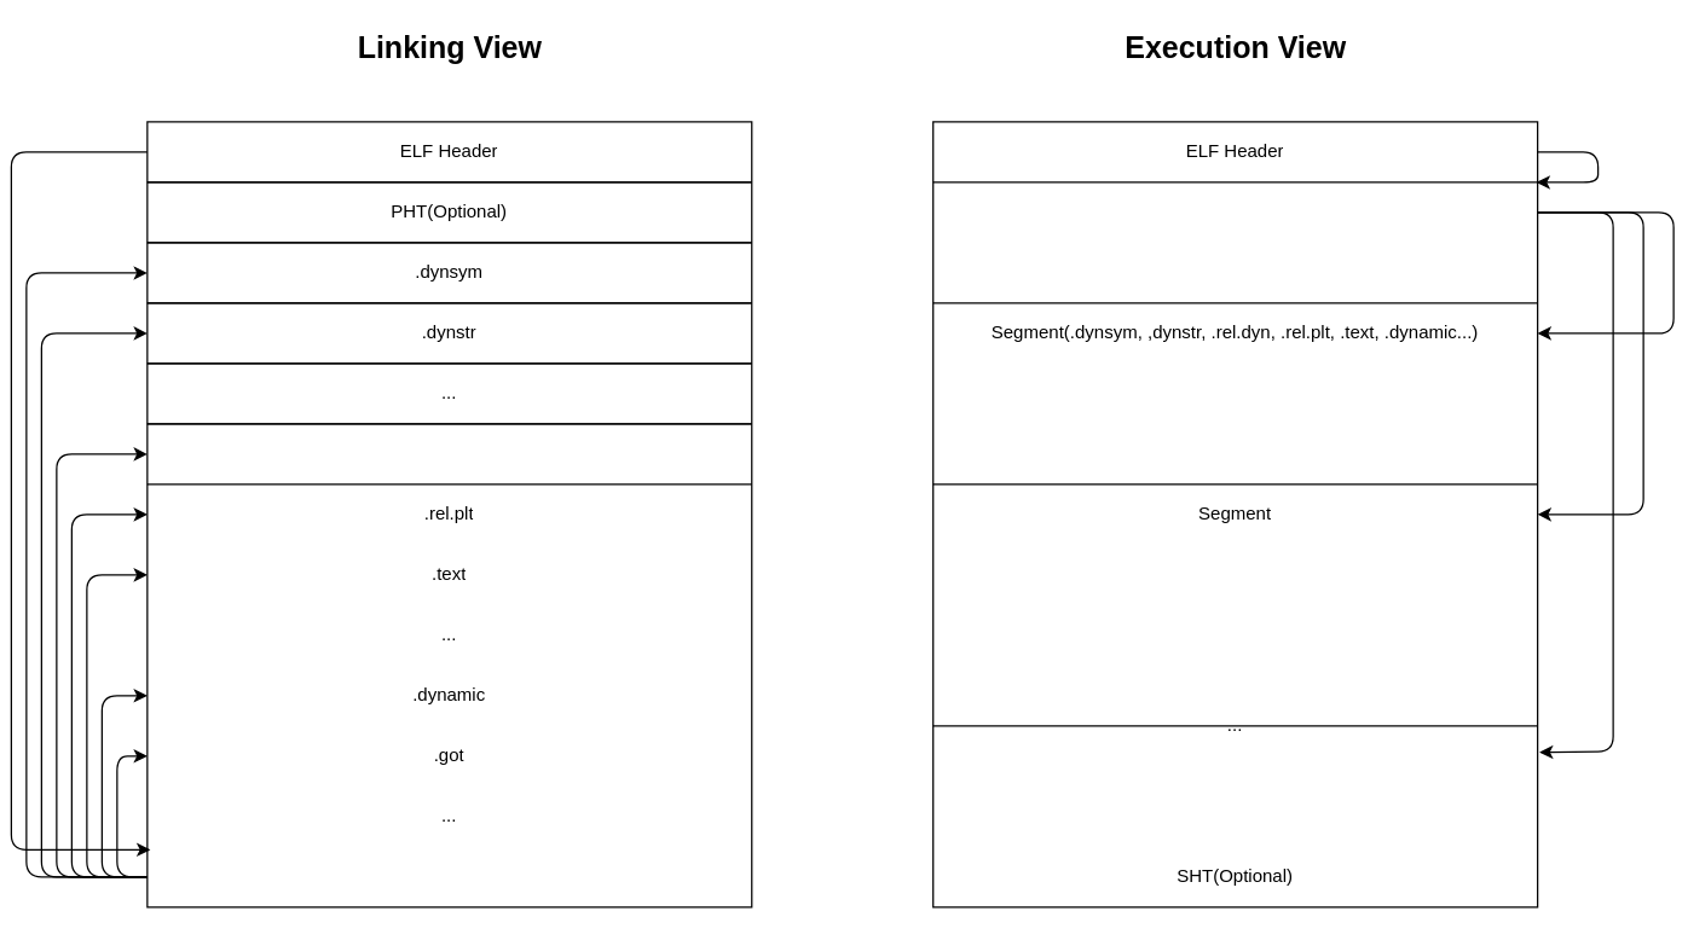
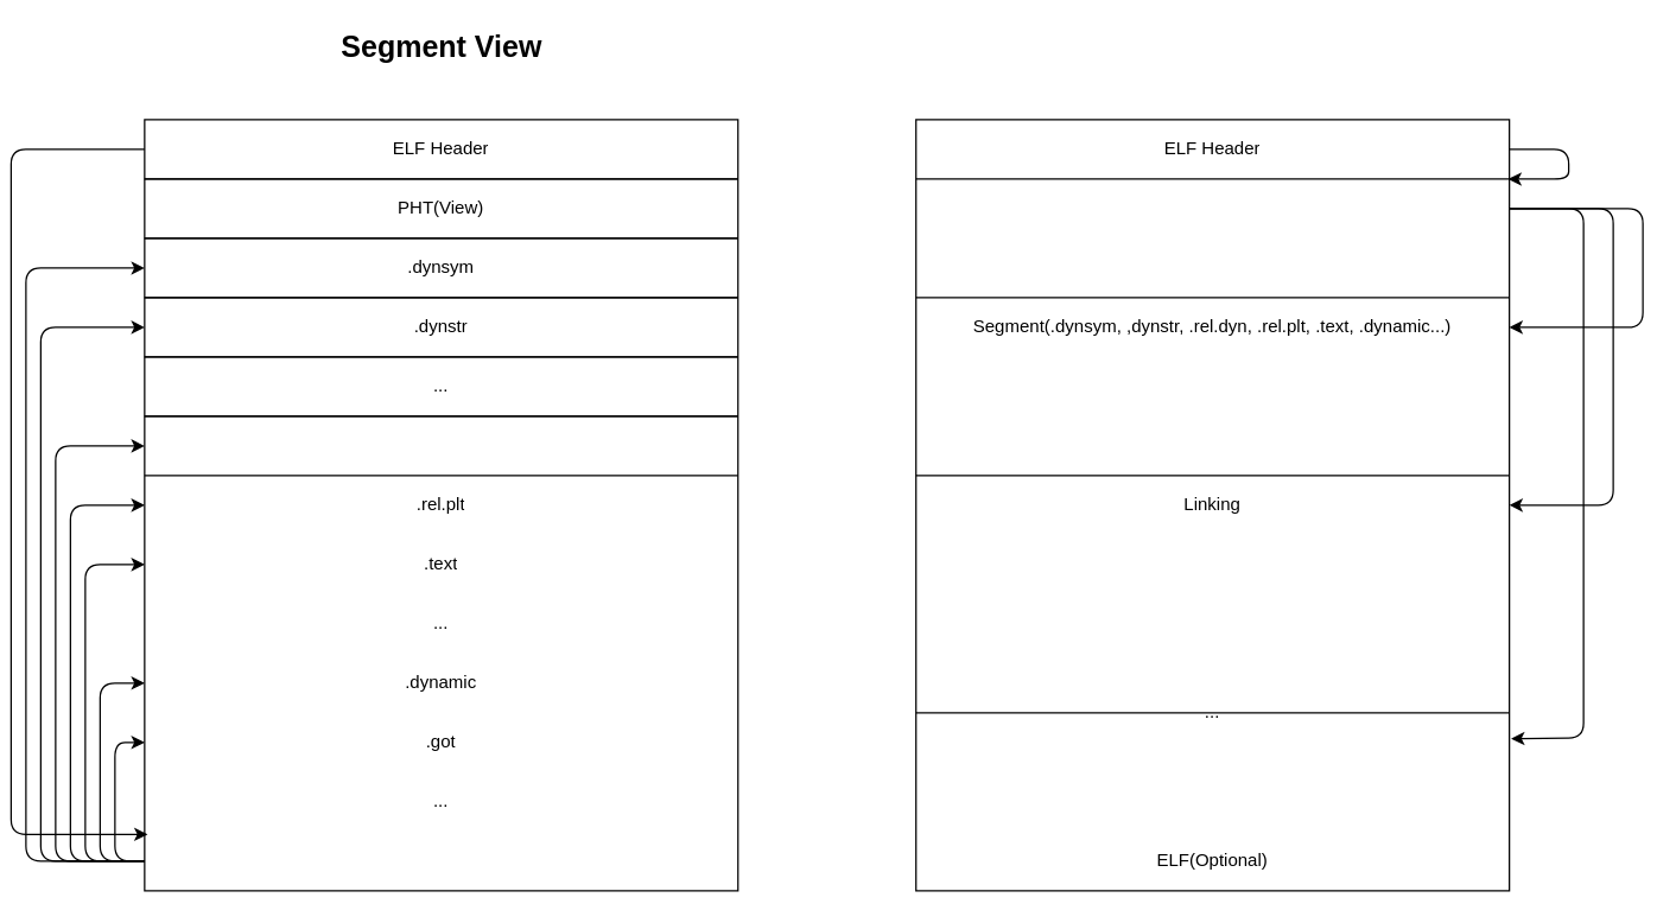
- <mxCell id="51" value="&lt;font style=&quot;font-size: 20px&quot;&gt;&lt;b&gt;Linking View&lt;/b&gt;&lt;/font&gt;" style="text;html=1;align=center;verticalAlign=middle;resizable=0;points=[];autosize=1;strokeColor=none;" vertex="1" parent="1"><mxGeometry x="150" y="20" width="140" height="20" as="geometry" /></mxCell>
+ <mxCell id="51" value="&lt;font style=&quot;font-size: 20px&quot;&gt;&lt;b&gt;Segment View&lt;/b&gt;&lt;/font&gt;" style="text;html=1;align=center;verticalAlign=middle;resizable=0;points=[];autosize=1;strokeColor=none;" vertex="1" parent="1"><mxGeometry x="150" y="20" width="140" height="20" as="geometry" /></mxCell>
- <mxCell id="52" value="&lt;font style=&quot;font-size: 20px&quot;&gt;&lt;b&gt;Execution View&lt;/b&gt;&lt;/font&gt;" style="text;html=1;align=center;verticalAlign=middle;resizable=0;points=[];autosize=1;strokeColor=none;" vertex="1" parent="1"><mxGeometry x="660" y="20" width="160" height="20" as="geometry" /></mxCell>
- <mxCell id="6" value="PHT(Optional)" style="shape=partialRectangle;html=1;whiteSpace=wrap;connectable=0;overflow=hidden;fillColor=none;top=0;left=0;bottom=0;right=0;" vertex="1" parent="5"><mxGeometry width="400" height="40" as="geometry" /></mxCell>
+ <mxCell id="6" value="PHT(View)" style="shape=partialRectangle;html=1;whiteSpace=wrap;connectable=0;overflow=hidden;fillColor=none;top=0;left=0;bottom=0;right=0;" vertex="1" parent="5"><mxGeometry width="400" height="40" as="geometry" /></mxCell>
- <mxCell id="42" value="Segment" style="shape=partialRectangle;html=1;whiteSpace=wrap;connectable=0;overflow=hidden;fillColor=none;top=0;left=0;bottom=0;right=0;" vertex="1" parent="41"><mxGeometry width="400" height="120" as="geometry" /></mxCell>
+ <mxCell id="42" value="Linking" style="shape=partialRectangle;html=1;whiteSpace=wrap;connectable=0;overflow=hidden;fillColor=none;top=0;left=0;bottom=0;right=0;" vertex="1" parent="41"><mxGeometry width="400" height="120" as="geometry" /></mxCell>
- <mxCell id="46" value="SHT(Optional)" style="shape=partialRectangle;html=1;whiteSpace=wrap;connectable=0;overflow=hidden;fillColor=none;top=0;left=0;bottom=0;right=0;" vertex="1" parent="45"><mxGeometry width="400" height="40" as="geometry" /></mxCell>
+ <mxCell id="46" value="ELF(Optional)" style="shape=partialRectangle;html=1;whiteSpace=wrap;connectable=0;overflow=hidden;fillColor=none;top=0;left=0;bottom=0;right=0;" vertex="1" parent="45"><mxGeometry width="400" height="40" as="geometry" /></mxCell>
